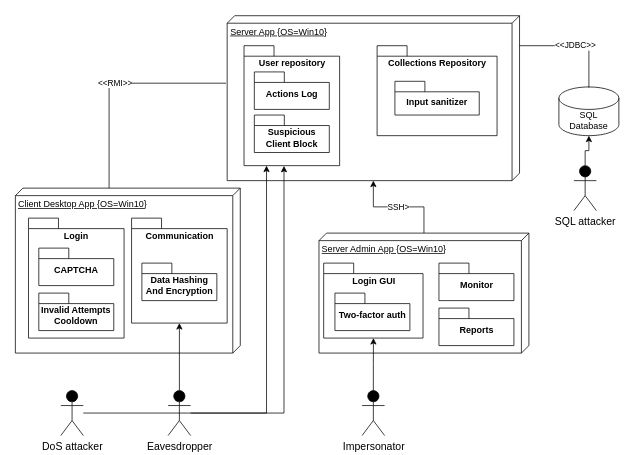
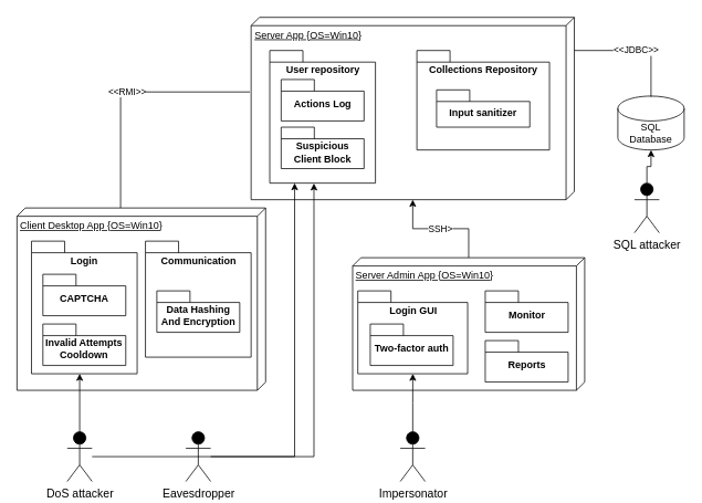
+ <mxCell id="7" style="edgeStyle=orthogonalEdgeStyle;rounded=0;orthogonalLoop=1;jettySize=auto;html=1;" edge="1" parent="1" source="9" target="10"><mxGeometry relative="1" as="geometry"><Array as="points"><mxPoint x="96" y="450" /><mxPoint x="96" y="450" /></Array></mxGeometry></mxCell>
- <mxCell id="12" style="edgeStyle=orthogonalEdgeStyle;rounded=0;orthogonalLoop=1;jettySize=auto;html=1;" edge="1" parent="1" source="14" target="16"><mxGeometry relative="1" as="geometry" /></mxCell>
